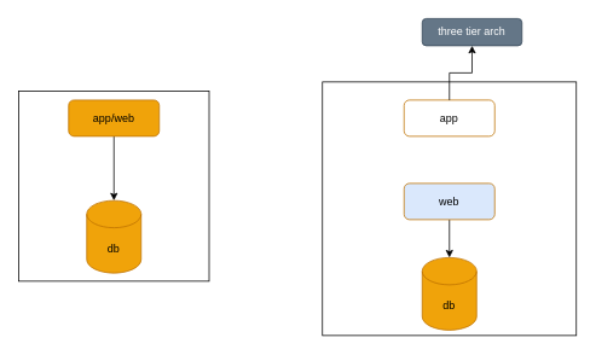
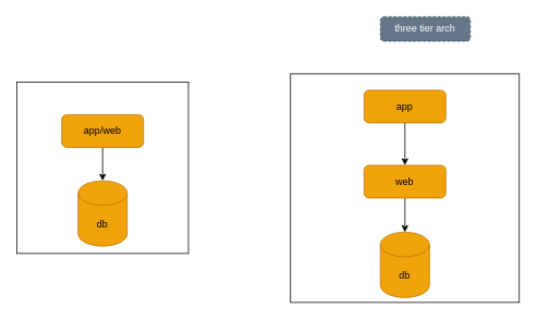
- <mxCell id="7" value="three tier arch" style="rounded=1;whiteSpace=wrap;html=1;fillColor=#647687;fontColor=#ffffff;strokeColor=#314354;" vertex="1" parent="1"><mxGeometry x="465" y="20" width="110" height="30" as="geometry" /></mxCell>
+ <mxCell id="7" value="three tier arch" style="rounded=1;whiteSpace=wrap;html=1;fillColor=#647687;fontColor=#ffffff;strokeColor=#314354;dashed=1;" vertex="1" parent="1"><mxGeometry x="465" y="20" width="110" height="30" as="geometry" /></mxCell>
- <mxCell id="12" value="" style="edgeStyle=orthogonalEdgeStyle;rounded=0;orthogonalLoop=1;jettySize=auto;html=1;" edge="1" parent="1" source="10" target="7"><mxGeometry relative="1" as="geometry"><mxPoint x="495" y="150" as="sourcePoint" /><mxPoint x="493" y="282" as="targetPoint" /></mxGeometry></mxCell>
+ <mxCell id="12" value="" style="edgeStyle=orthogonalEdgeStyle;rounded=0;orthogonalLoop=1;jettySize=auto;html=1;" edge="1" parent="1" source="10" target="13"><mxGeometry relative="1" as="geometry"><mxPoint x="495" y="150" as="sourcePoint" /><mxPoint x="493" y="282" as="targetPoint" /></mxGeometry></mxCell>
- <mxCell id="5" value="app/web" style="rounded=1;whiteSpace=wrap;html=1;fillColor=#f0a30a;fontColor=#000000;strokeColor=#BD7000;" vertex="1" parent="1"><mxGeometry x="75" y="110" width="100" height="40" as="geometry" /></mxCell>
+ <mxCell id="5" value="app/web" style="rounded=1;whiteSpace=wrap;html=1;fillColor=#f0a30a;fontColor=#000000;strokeColor=#BD7000;" vertex="1" parent="1"><mxGeometry x="75" y="140" width="100" height="40" as="geometry" /></mxCell>
- <mxCell id="10" value="app" style="rounded=1;whiteSpace=wrap;html=1;fillColor=#ffffff;fontColor=#000000;strokeColor=#BD7000;" vertex="1" parent="1"><mxGeometry x="445" y="110" width="100" height="40" as="geometry" /></mxCell>
+ <mxCell id="10" value="app" style="rounded=1;whiteSpace=wrap;html=1;fillColor=#f0a30a;fontColor=#000000;strokeColor=#BD7000;" vertex="1" parent="1"><mxGeometry x="445" y="110" width="100" height="40" as="geometry" /></mxCell>
- <mxCell id="13" value="web" style="rounded=1;whiteSpace=wrap;html=1;fillColor=#dae8fc;fontColor=#000000;strokeColor=#BD7000;" vertex="1" parent="1"><mxGeometry x="445" y="202" width="100" height="40" as="geometry" /></mxCell>
+ <mxCell id="13" value="web" style="rounded=1;whiteSpace=wrap;html=1;fillColor=#f0a30a;fontColor=#000000;strokeColor=#BD7000;" vertex="1" parent="1"><mxGeometry x="445" y="202" width="100" height="40" as="geometry" /></mxCell>
